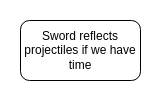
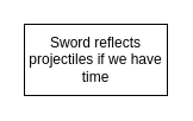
- <mxCell id="2" value="Sword reflects projectiles if we have time" style="rounded=1;whiteSpace=wrap;html=1;" vertex="1" parent="1"><mxGeometry x="20" y="20" width="120" height="60" as="geometry" /></mxCell>
+ <mxCell id="2" value="Sword reflects projectiles if we have time" style="whiteSpace=wrap;html=1;rounded=0;" vertex="1" parent="1"><mxGeometry x="20" y="20" width="120" height="60" as="geometry" /></mxCell>
